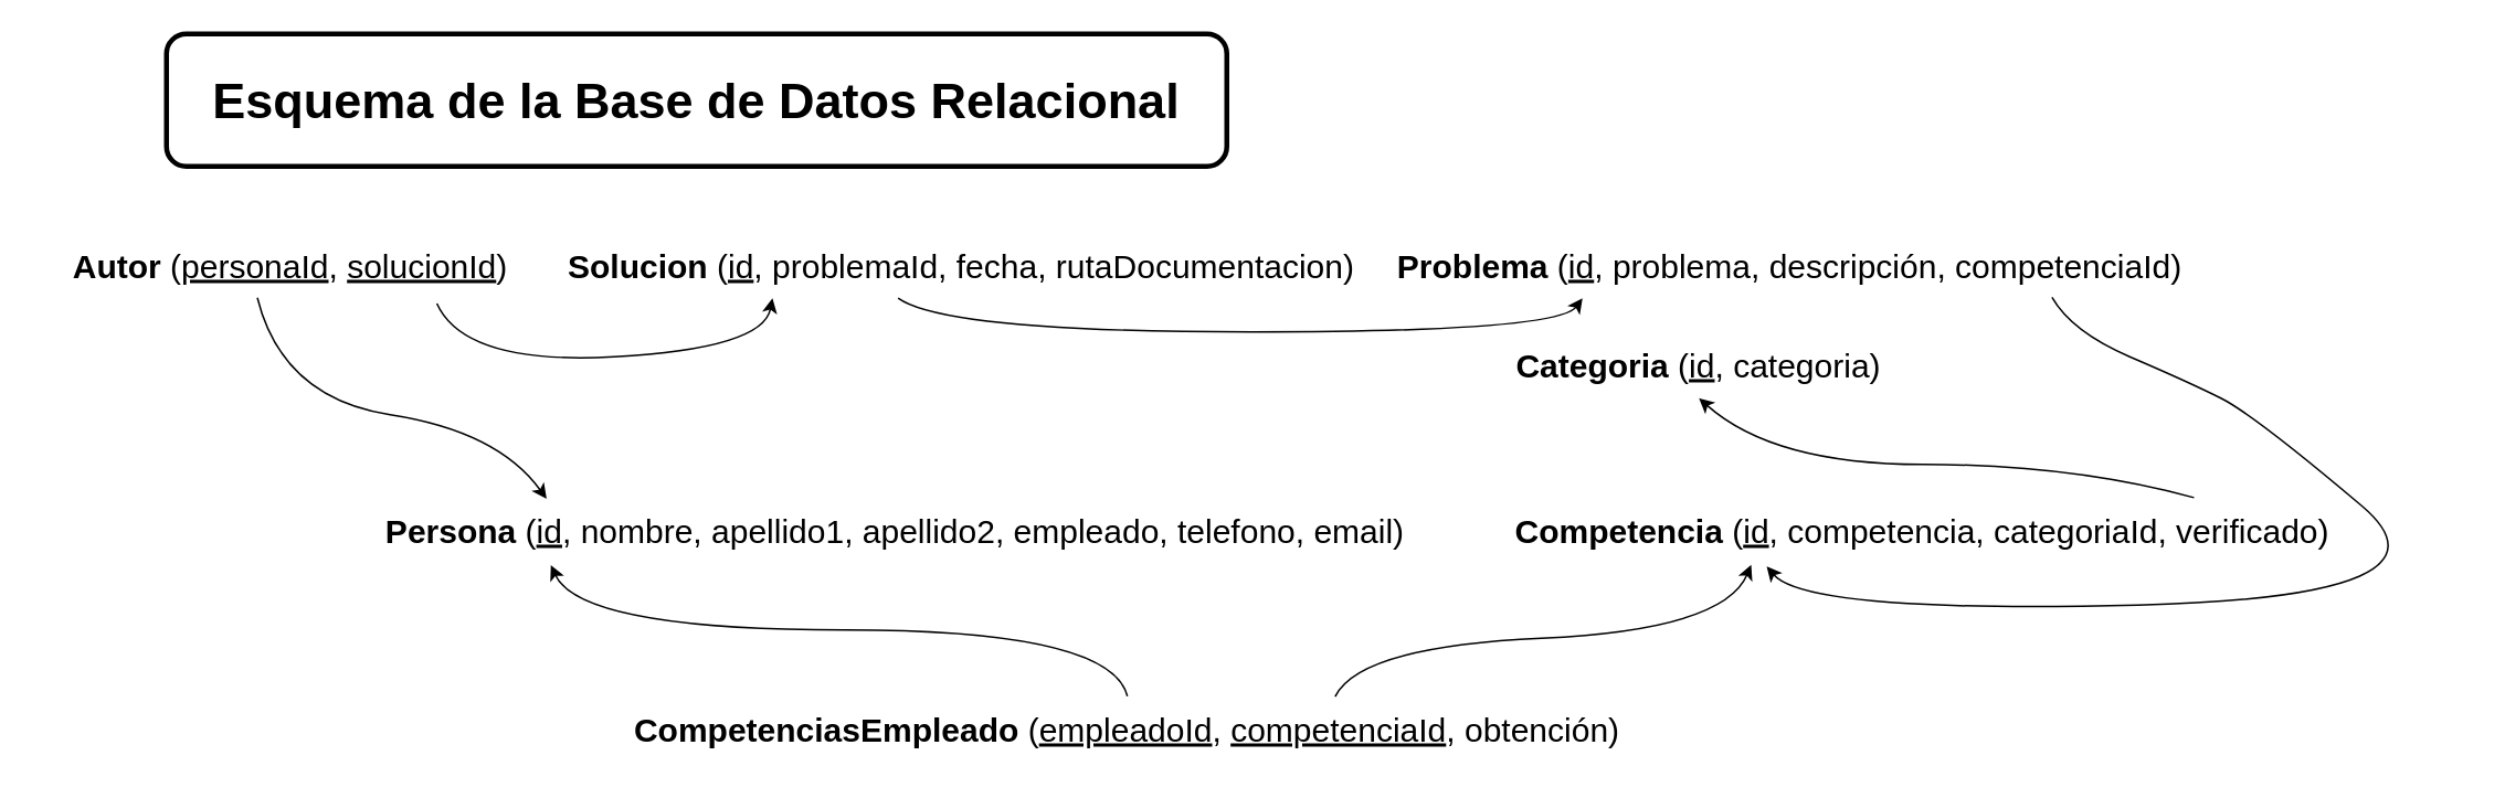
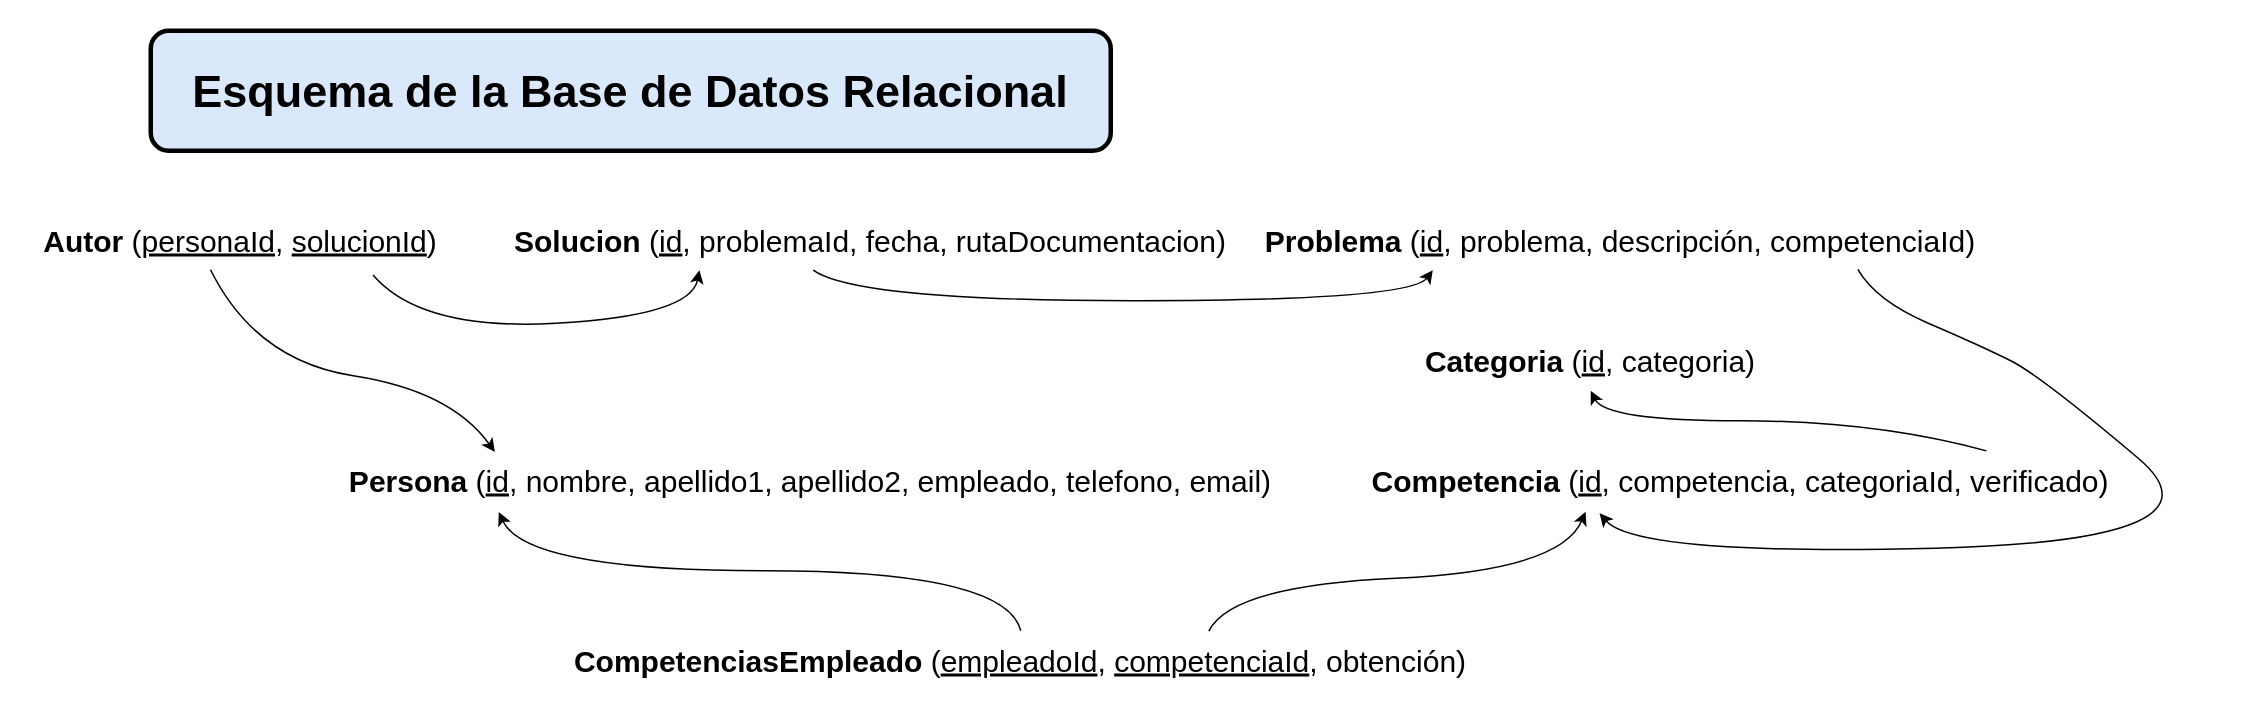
- <mxCell id="13" value="&lt;span style=&quot;font-size: 30px; font-weight: 700;&quot;&gt;Esquema de la Base de Datos Relacional&lt;/span&gt;" style="rounded=1;whiteSpace=wrap;html=1;strokeWidth=3;" parent="1" vertex="1"><mxGeometry y="20" width="640" height="80" as="geometry" x="100" /></mxCell>
+ <mxCell id="13" value="&lt;span style=&quot;font-size: 30px; font-weight: 700;&quot;&gt;Esquema de la Base de Datos Relacional&lt;/span&gt;" style="rounded=1;whiteSpace=wrap;html=1;strokeWidth=3;fillColor=#dae8fc;" parent="1" vertex="1"><mxGeometry y="20" width="640" height="80" as="geometry" x="100" /></mxCell>
- <mxCell id="14" value="&lt;b&gt;Autor&lt;/b&gt;&amp;nbsp;(&lt;u&gt;personaId&lt;/u&gt;, &lt;u&gt;solucionId&lt;/u&gt;)" style="text;html=1;align=center;verticalAlign=middle;whiteSpace=wrap;rounded=0;fontSize=20;" parent="1" vertex="1"><mxGeometry x="35" y="140" width="280" height="40" as="geometry" /></mxCell>
+ <mxCell id="14" value="&lt;b&gt;Autor&lt;/b&gt;&amp;nbsp;(&lt;u&gt;personaId&lt;/u&gt;, &lt;u&gt;solucionId&lt;/u&gt;)" style="text;html=1;align=center;verticalAlign=middle;whiteSpace=wrap;rounded=0;fontSize=20;" parent="1" vertex="1"><mxGeometry x="20" y="140" width="280" height="40" as="geometry" /></mxCell>
- <mxCell id="5" value="&lt;b&gt;Categoria&lt;/b&gt; (&lt;u&gt;id&lt;/u&gt;, categoria)" style="text;html=1;align=center;verticalAlign=middle;whiteSpace=wrap;rounded=0;fontSize=20;" parent="1" vertex="1"><mxGeometry x="905" y="200" width="240" height="40" as="geometry" /></mxCell>
+ <mxCell id="5" value="&lt;b&gt;Categoria&lt;/b&gt; (&lt;u&gt;id&lt;/u&gt;, categoria)" style="text;html=1;align=center;verticalAlign=middle;whiteSpace=wrap;rounded=0;fontSize=20;" parent="1" vertex="1"><mxGeometry x="940" y="220" width="240" height="40" as="geometry" /></mxCell>
